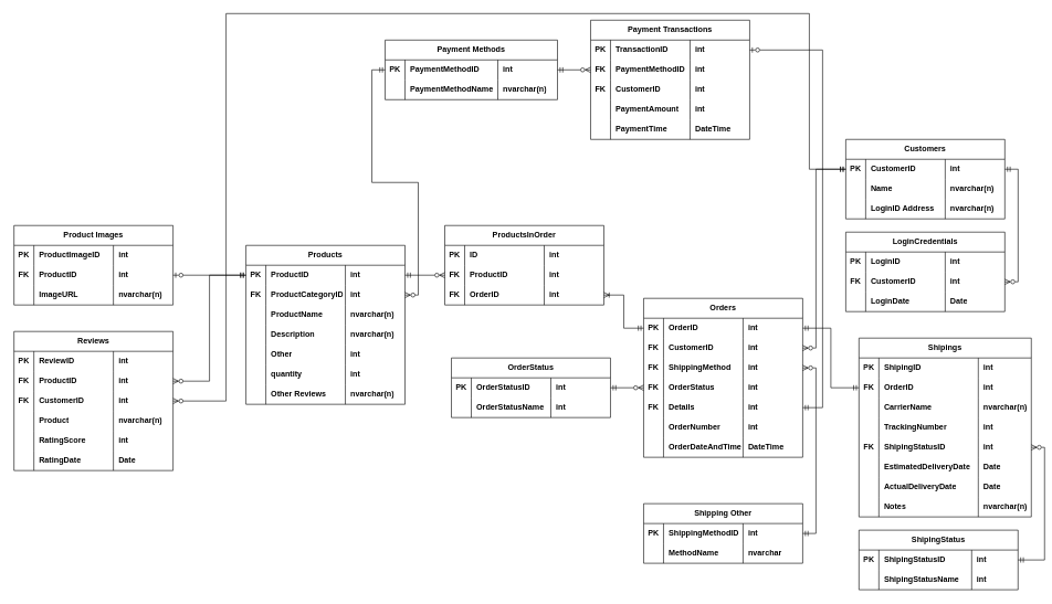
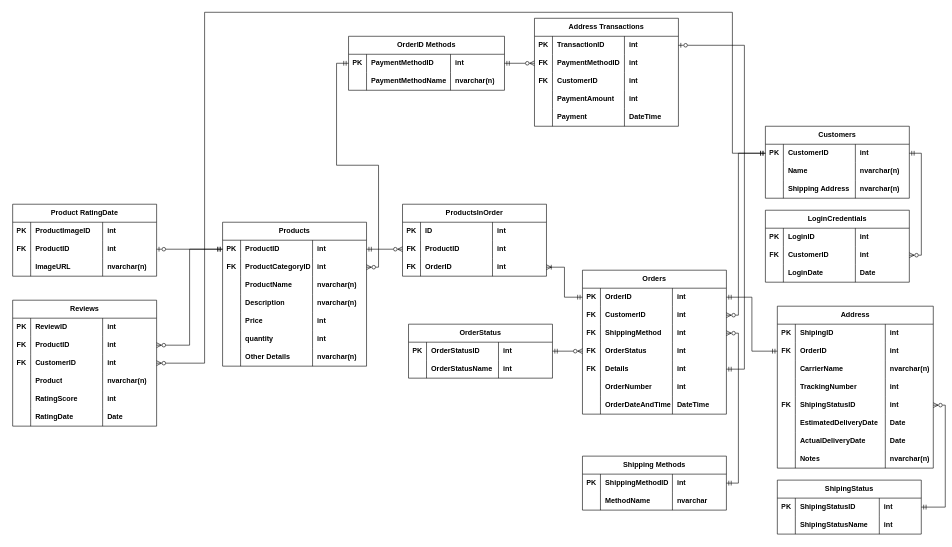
- <mxCell id="44" value="Payment Transactions" style="shape=table;startSize=30;container=1;collapsible=1;childLayout=tableLayout;fixedRows=1;rowLines=0;fontStyle=1;align=center;resizeLast=1;html=1;whiteSpace=wrap;strokeColor=default;verticalAlign=middle;fontFamily=Helvetica;fontSize=12;fontColor=default;fillColor=default;backgroundOutline=0;" parent="1" vertex="1"><mxGeometry x="890" y="30" width="240" height="180.0" as="geometry" /></mxCell>
+ <mxCell id="44" value="Address Transactions" style="shape=table;startSize=30;container=1;collapsible=1;childLayout=tableLayout;fixedRows=1;rowLines=0;fontStyle=1;align=center;resizeLast=1;html=1;whiteSpace=wrap;strokeColor=default;verticalAlign=middle;fontFamily=Helvetica;fontSize=12;fontColor=default;fillColor=default;backgroundOutline=0;" parent="1" vertex="1"><mxGeometry x="890" y="30" width="240" height="180.0" as="geometry" /></mxCell>
- <mxCell id="213" value="Payment Methods" style="shape=table;startSize=30;container=1;collapsible=1;childLayout=tableLayout;fixedRows=1;rowLines=0;fontStyle=1;align=center;resizeLast=1;html=1;whiteSpace=wrap;strokeColor=default;verticalAlign=middle;fontFamily=Helvetica;fontSize=12;fontColor=default;fillColor=default;backgroundOutline=0;" parent="1" vertex="1"><mxGeometry x="580" y="60" width="260" height="90.0" as="geometry" /></mxCell>
+ <mxCell id="213" value="OrderID Methods" style="shape=table;startSize=30;container=1;collapsible=1;childLayout=tableLayout;fixedRows=1;rowLines=0;fontStyle=1;align=center;resizeLast=1;html=1;whiteSpace=wrap;strokeColor=default;verticalAlign=middle;fontFamily=Helvetica;fontSize=12;fontColor=default;fillColor=default;backgroundOutline=0;" parent="1" vertex="1"><mxGeometry x="580" y="60" width="260" height="90.0" as="geometry" /></mxCell>
- <mxCell id="63" value="PaymentTime" style="shape=partialRectangle;connectable=0;fillColor=none;top=0;left=0;bottom=0;right=0;align=left;spacingLeft=6;overflow=hidden;html=1;whiteSpace=wrap;strokeColor=default;verticalAlign=middle;fontFamily=Helvetica;fontSize=12;fontColor=default;fontStyle=1;backgroundOutline=0;" parent="61" vertex="1"><mxGeometry x="30" width="120" height="30" as="geometry"><mxRectangle width="120" height="30" as="alternateBounds" /></mxGeometry></mxCell>
+ <mxCell id="63" value="Payment" style="shape=partialRectangle;connectable=0;fillColor=none;top=0;left=0;bottom=0;right=0;align=left;spacingLeft=6;overflow=hidden;html=1;whiteSpace=wrap;strokeColor=default;verticalAlign=middle;fontFamily=Helvetica;fontSize=12;fontColor=default;fontStyle=1;backgroundOutline=0;" parent="61" vertex="1"><mxGeometry x="30" width="120" height="30" as="geometry"><mxRectangle width="120" height="30" as="alternateBounds" /></mxGeometry></mxCell>
- <mxCell id="42" value="LoginID Address" style="shape=partialRectangle;connectable=0;fillColor=none;top=0;left=0;bottom=0;right=0;align=left;spacingLeft=6;overflow=hidden;html=1;whiteSpace=wrap;strokeColor=default;verticalAlign=middle;fontFamily=Helvetica;fontSize=12;fontColor=default;fontStyle=1;backgroundOutline=0;" parent="40" vertex="1"><mxGeometry x="30" width="120" height="30" as="geometry"><mxRectangle width="120" height="30" as="alternateBounds" /></mxGeometry></mxCell>
+ <mxCell id="42" value="Shipping Address" style="shape=partialRectangle;connectable=0;fillColor=none;top=0;left=0;bottom=0;right=0;align=left;spacingLeft=6;overflow=hidden;html=1;whiteSpace=wrap;strokeColor=default;verticalAlign=middle;fontFamily=Helvetica;fontSize=12;fontColor=default;fontStyle=1;backgroundOutline=0;" parent="40" vertex="1"><mxGeometry x="30" width="120" height="30" as="geometry"><mxRectangle width="120" height="30" as="alternateBounds" /></mxGeometry></mxCell>
- <mxCell id="174" value="Product Images" style="shape=table;startSize=30;container=1;collapsible=1;childLayout=tableLayout;fixedRows=1;rowLines=0;fontStyle=1;align=center;resizeLast=1;html=1;whiteSpace=wrap;strokeColor=default;verticalAlign=middle;fontFamily=Helvetica;fontSize=12;fontColor=default;fillColor=default;backgroundOutline=0;" parent="1" vertex="1"><mxGeometry x="20" y="340" width="240" height="120.0" as="geometry" /></mxCell>
+ <mxCell id="174" value="Product RatingDate" style="shape=table;startSize=30;container=1;collapsible=1;childLayout=tableLayout;fixedRows=1;rowLines=0;fontStyle=1;align=center;resizeLast=1;html=1;whiteSpace=wrap;strokeColor=default;verticalAlign=middle;fontFamily=Helvetica;fontSize=12;fontColor=default;fillColor=default;backgroundOutline=0;" parent="1" vertex="1"><mxGeometry x="20" y="340" width="240" height="120.0" as="geometry" /></mxCell>
- <mxCell id="94" value="Shipings" style="shape=table;startSize=30;container=1;collapsible=1;childLayout=tableLayout;fixedRows=1;rowLines=0;fontStyle=1;align=center;resizeLast=1;html=1;whiteSpace=wrap;strokeColor=default;verticalAlign=middle;fontFamily=Helvetica;fontSize=12;fontColor=default;fillColor=default;backgroundOutline=0;" parent="1" vertex="1"><mxGeometry x="1294.92" y="510" width="260" height="270.0" as="geometry" /></mxCell>
+ <mxCell id="94" value="Address" style="shape=table;startSize=30;container=1;collapsible=1;childLayout=tableLayout;fixedRows=1;rowLines=0;fontStyle=1;align=center;resizeLast=1;html=1;whiteSpace=wrap;strokeColor=default;verticalAlign=middle;fontFamily=Helvetica;fontSize=12;fontColor=default;fillColor=default;backgroundOutline=0;" parent="1" vertex="1"><mxGeometry x="1294.92" y="510" width="260" height="270.0" as="geometry" /></mxCell>
- <mxCell id="21" value="Other" style="shape=partialRectangle;connectable=0;fillColor=none;top=0;left=0;bottom=0;right=0;align=left;spacingLeft=6;overflow=hidden;html=1;whiteSpace=wrap;strokeColor=default;verticalAlign=middle;fontFamily=Helvetica;fontSize=12;fontColor=default;fontStyle=1;backgroundOutline=0;" parent="19" vertex="1"><mxGeometry x="30" width="120" height="30" as="geometry"><mxRectangle width="120" height="30" as="alternateBounds" /></mxGeometry></mxCell>
+ <mxCell id="21" value="Price" style="shape=partialRectangle;connectable=0;fillColor=none;top=0;left=0;bottom=0;right=0;align=left;spacingLeft=6;overflow=hidden;html=1;whiteSpace=wrap;strokeColor=default;verticalAlign=middle;fontFamily=Helvetica;fontSize=12;fontColor=default;fontStyle=1;backgroundOutline=0;" parent="19" vertex="1"><mxGeometry x="30" width="120" height="30" as="geometry"><mxRectangle width="120" height="30" as="alternateBounds" /></mxGeometry></mxCell>
- <mxCell id="29" value="Other Reviews" style="shape=partialRectangle;connectable=0;fillColor=none;top=0;left=0;bottom=0;right=0;align=left;spacingLeft=6;overflow=hidden;html=1;whiteSpace=wrap;strokeColor=default;verticalAlign=middle;fontFamily=Helvetica;fontSize=12;fontColor=default;fontStyle=1;backgroundOutline=0;" parent="27" vertex="1"><mxGeometry x="30" width="120" height="30" as="geometry"><mxRectangle width="120" height="30" as="alternateBounds" /></mxGeometry></mxCell>
+ <mxCell id="29" value="Other Details" style="shape=partialRectangle;connectable=0;fillColor=none;top=0;left=0;bottom=0;right=0;align=left;spacingLeft=6;overflow=hidden;html=1;whiteSpace=wrap;strokeColor=default;verticalAlign=middle;fontFamily=Helvetica;fontSize=12;fontColor=default;fontStyle=1;backgroundOutline=0;" parent="27" vertex="1"><mxGeometry x="30" width="120" height="30" as="geometry"><mxRectangle width="120" height="30" as="alternateBounds" /></mxGeometry></mxCell>
- <mxCell id="152" value="Shipping Other" style="shape=table;startSize=30;container=1;collapsible=1;childLayout=tableLayout;fixedRows=1;rowLines=0;fontStyle=1;align=center;resizeLast=1;html=1;whiteSpace=wrap;strokeColor=default;verticalAlign=middle;fontFamily=Helvetica;fontSize=12;fontColor=default;fillColor=default;backgroundOutline=0;" parent="1" vertex="1"><mxGeometry x="970" y="760" width="240" height="90.0" as="geometry" /></mxCell>
+ <mxCell id="152" value="Shipping Methods" style="shape=table;startSize=30;container=1;collapsible=1;childLayout=tableLayout;fixedRows=1;rowLines=0;fontStyle=1;align=center;resizeLast=1;html=1;whiteSpace=wrap;strokeColor=default;verticalAlign=middle;fontFamily=Helvetica;fontSize=12;fontColor=default;fillColor=default;backgroundOutline=0;" parent="1" vertex="1"><mxGeometry x="970" y="760" width="240" height="90.0" as="geometry" /></mxCell>
